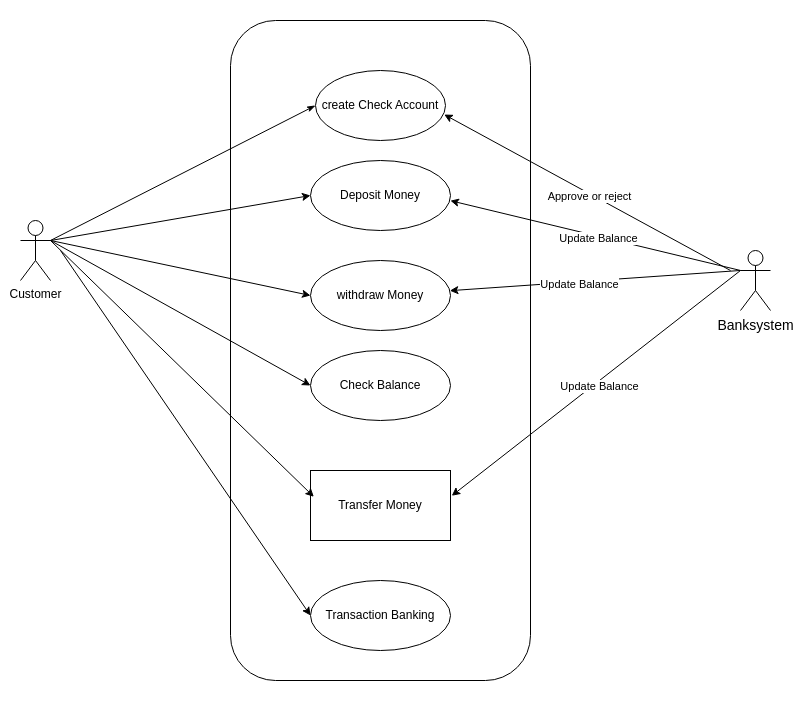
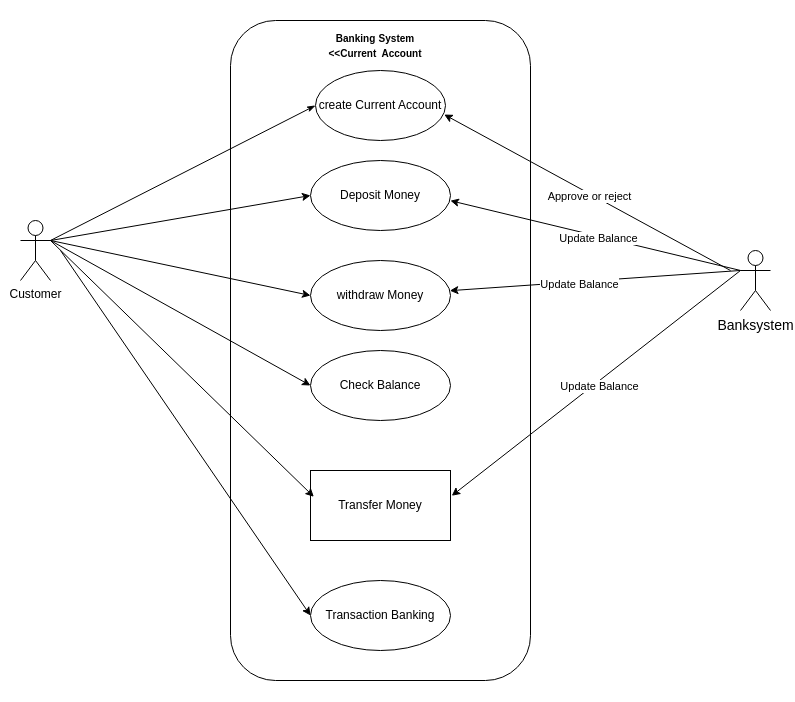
+ <mxCell id="3" value="&lt;b&gt;&lt;font style=&quot;font-size: 10px;&quot;&gt;B&lt;font style=&quot;&quot;&gt;anking&lt;/font&gt;&lt;/font&gt; &lt;font style=&quot;font-size: 10px;&quot;&gt;System&lt;br&gt;&amp;lt;&amp;lt;Current&amp;nbsp; Account&lt;br&gt;&lt;/font&gt;&lt;/b&gt;" style="text;html=1;strokeColor=none;fillColor=none;align=center;verticalAlign=middle;whiteSpace=wrap;rounded=0;" vertex="1" parent="1"><mxGeometry x="326.25" y="30" width="97.5" height="30" as="geometry" /></mxCell>
- <mxCell id="6" value="create Check Account" style="ellipse;whiteSpace=wrap;html=1;" vertex="1" parent="1"><mxGeometry x="315" y="70" width="130" height="70" as="geometry" /></mxCell>
+ <mxCell id="6" value="create Current Account" style="ellipse;whiteSpace=wrap;html=1;" vertex="1" parent="1"><mxGeometry x="315" y="70" width="130" height="70" as="geometry" /></mxCell>
